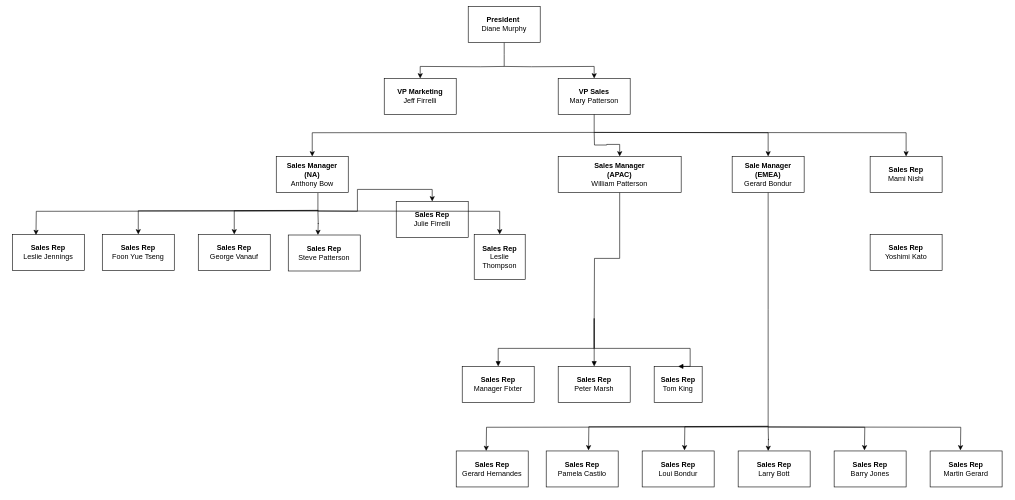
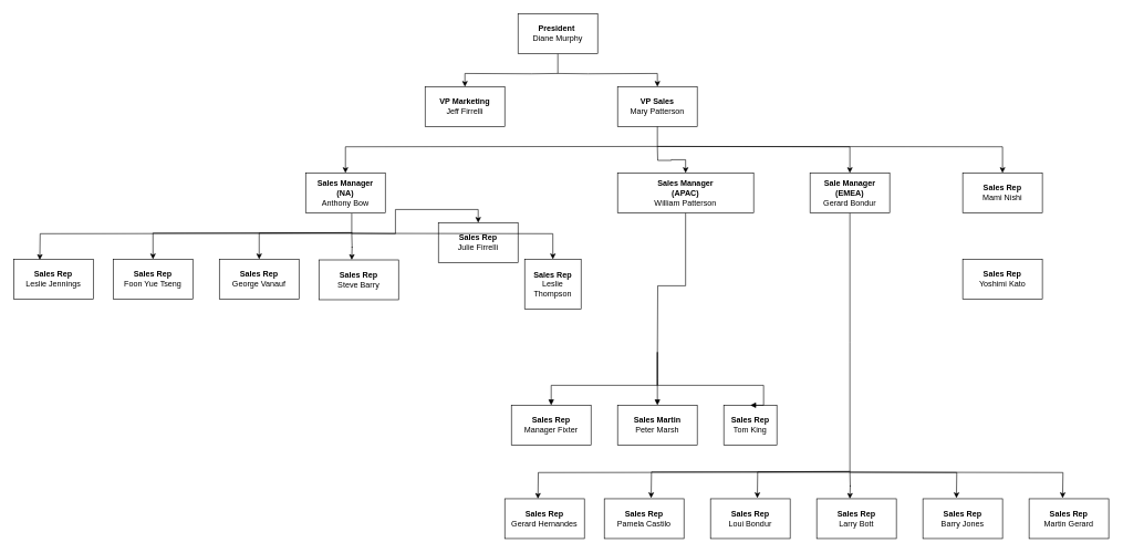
- <mxCell id="3" value="&lt;b&gt;President&amp;nbsp;&lt;/b&gt;&lt;div&gt;Diane Murphy&lt;/div&gt;" style="rounded=0;whiteSpace=wrap;html=1;" vertex="1" parent="1"><mxGeometry x="780" y="10" width="120" height="60" as="geometry" /></mxCell>
+ <mxCell id="3" value="&lt;b&gt;President&amp;nbsp;&lt;/b&gt;&lt;div&gt;Diane Murphy&lt;/div&gt;" style="rounded=0;whiteSpace=wrap;html=1;" vertex="1" parent="1"><mxGeometry x="780" y="20" width="120" height="60" as="geometry" /></mxCell>
- <mxCell id="16" value="&lt;br&gt;Sales Rep&lt;div style=&quot;forced-color-adjust: none;&quot;&gt;&lt;span style=&quot;font-weight: normal;&quot;&gt;Steve Patterson&lt;/span&gt;&lt;br&gt;&lt;br&gt;&lt;/div&gt;" style="rounded=0;whiteSpace=wrap;html=1;fontStyle=1" vertex="1" parent="1"><mxGeometry x="480" y="391" width="120" height="60" as="geometry" /></mxCell>
+ <mxCell id="16" value="&lt;br&gt;Sales Rep&lt;div style=&quot;forced-color-adjust: none;&quot;&gt;&lt;span style=&quot;font-weight: normal;&quot;&gt;Steve Barry&lt;/span&gt;&lt;br&gt;&lt;br&gt;&lt;/div&gt;" style="rounded=0;whiteSpace=wrap;html=1;fontStyle=1" vertex="1" parent="1"><mxGeometry x="480" y="391" width="120" height="60" as="geometry" /></mxCell>
- <mxCell id="21" value="&lt;br&gt;Sales Rep&lt;div style=&quot;forced-color-adjust: none;&quot;&gt;&lt;span style=&quot;font-weight: normal;&quot;&gt;Peter Marsh&lt;/span&gt;&lt;br&gt;&lt;br&gt;&lt;/div&gt;" style="rounded=0;whiteSpace=wrap;html=1;fontStyle=1" vertex="1" parent="1"><mxGeometry x="930" y="610" width="120" height="60" as="geometry" /></mxCell>
+ <mxCell id="21" value="&lt;br&gt;Sales Martin&lt;div style=&quot;forced-color-adjust: none;&quot;&gt;&lt;span style=&quot;font-weight: normal;&quot;&gt;Peter Marsh&lt;/span&gt;&lt;br&gt;&lt;br&gt;&lt;/div&gt;" style="rounded=0;whiteSpace=wrap;html=1;fontStyle=1" vertex="1" parent="1"><mxGeometry x="930" y="610" width="120" height="60" as="geometry" /></mxCell>
